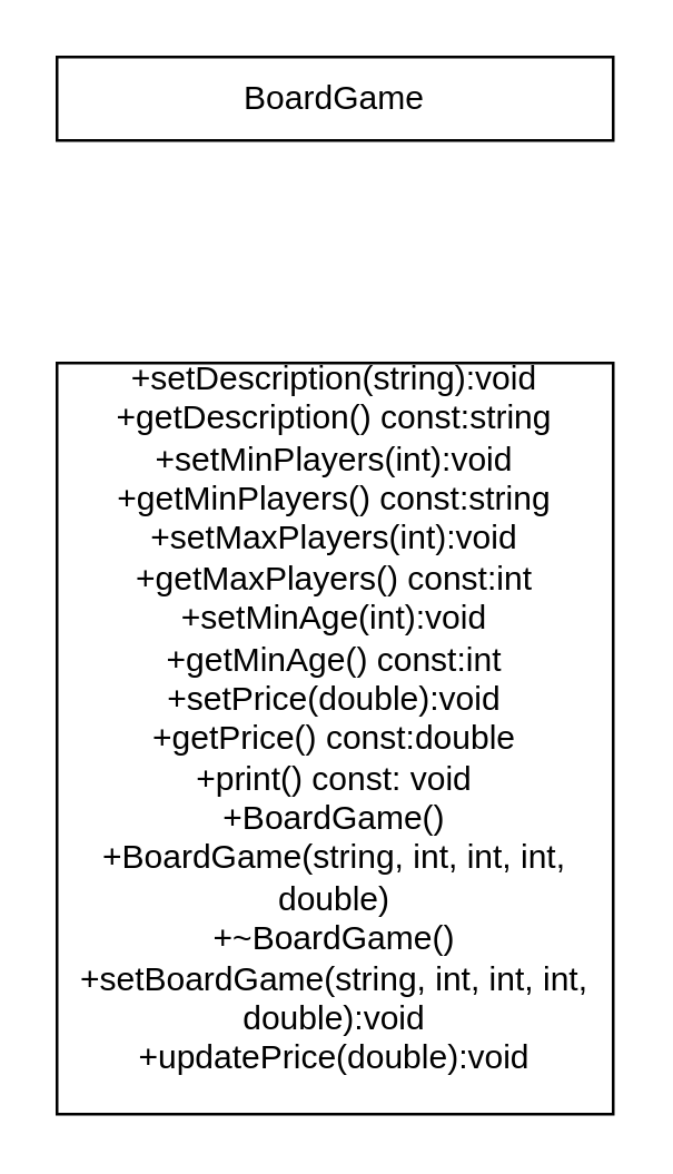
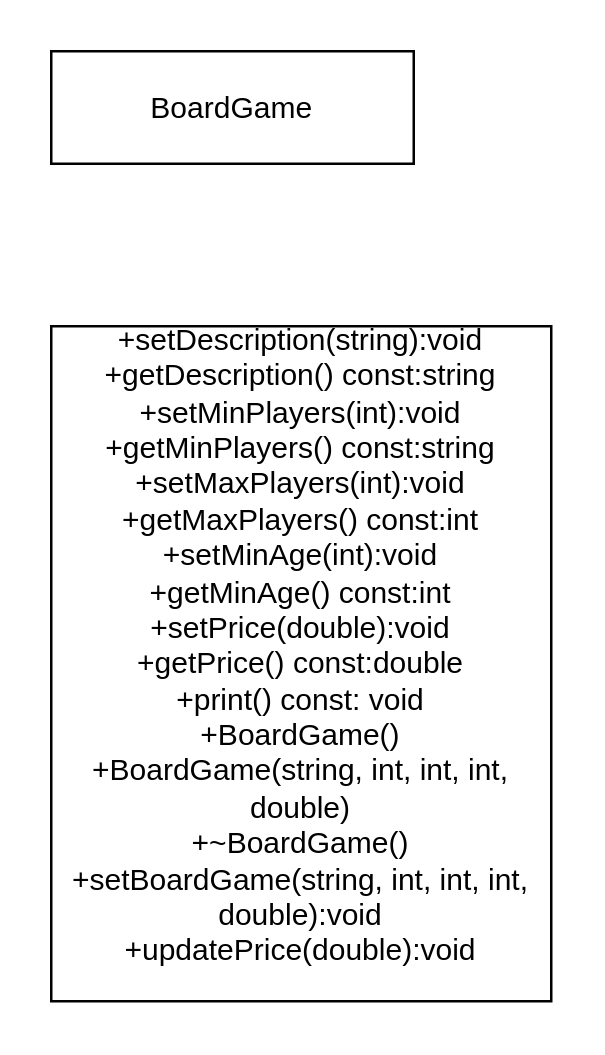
- <mxCell id="2" value="BoardGame" style="rounded=0;whiteSpace=wrap;html=1;" parent="1" vertex="1"><mxGeometry x="20" y="20" width="200" height="30" as="geometry" /></mxCell>
+ <mxCell id="2" value="BoardGame" style="rounded=0;whiteSpace=wrap;html=1;" parent="1" vertex="1"><mxGeometry x="20" y="20" width="145" height="45" as="geometry" /></mxCell>
